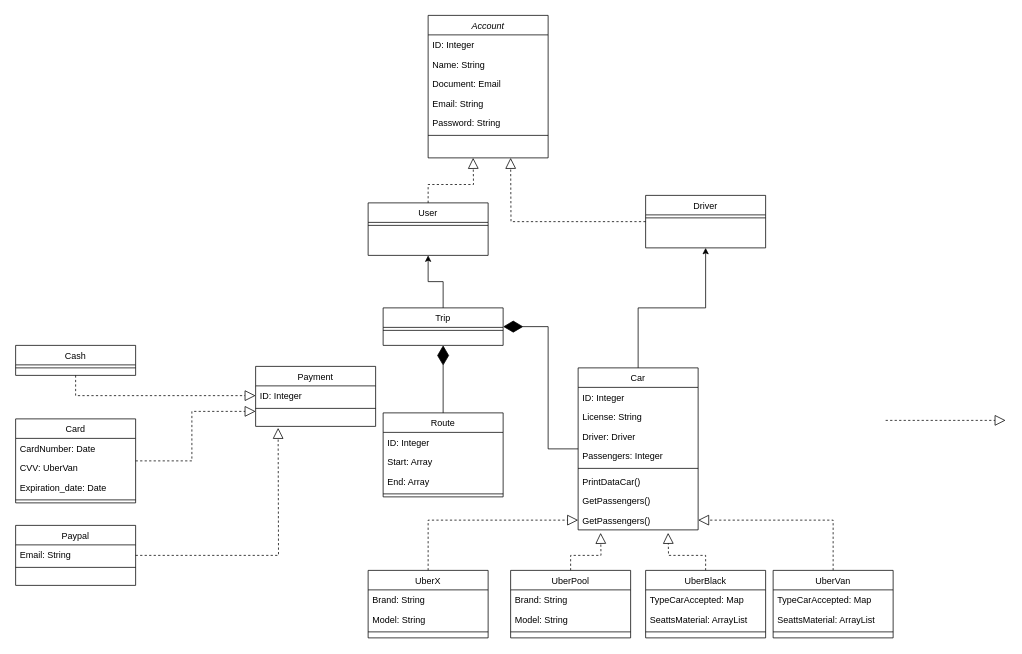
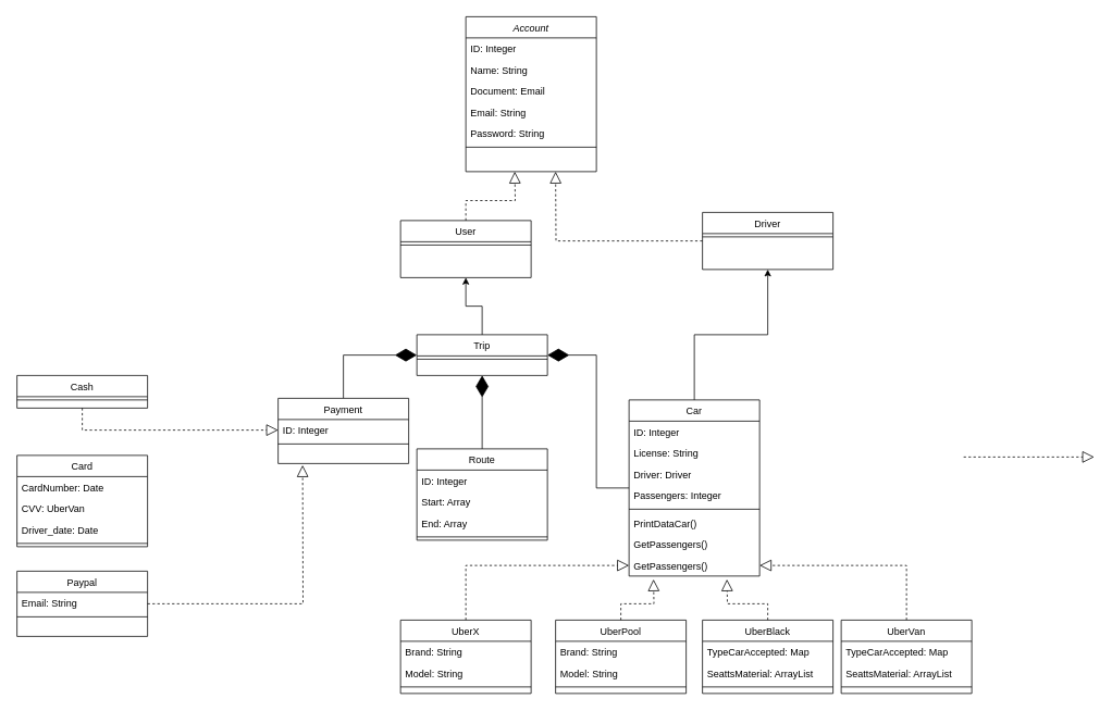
+ <mxCell id="18" style="edgeStyle=orthogonalEdgeStyle;rounded=0;orthogonalLoop=1;jettySize=auto;html=1;entryX=0;entryY=0.5;entryDx=0;entryDy=0;exitX=0.5;exitY=0;exitDx=0;exitDy=0;endArrow=diamondThin;endFill=1;endSize=24;" edge="1" parent="1" source="19" target="13"><mxGeometry relative="1" as="geometry"><mxPoint x="420" y="480" as="sourcePoint" /></mxGeometry></mxCell>
- <mxCell id="60" style="edgeStyle=orthogonalEdgeStyle;rounded=0;orthogonalLoop=1;jettySize=auto;html=1;entryX=0;entryY=0.75;entryDx=0;entryDy=0;endArrow=block;dashed=1;endFill=0;endSize=12;" edge="1" parent="1" source="61" target="19"><mxGeometry relative="1" as="geometry" /></mxCell>
- <mxCell id="64" value="Expiration_date: Date&#10;" style="text;align=left;verticalAlign=top;spacingLeft=4;spacingRight=4;overflow=hidden;rotatable=0;points=[[0,0.5],[1,0.5]];portConstraint=eastwest;" vertex="1" parent="61"><mxGeometry y="78" width="160" height="26" as="geometry" /></mxCell>
+ <mxCell id="64" value="Driver_date: Date&#10;" style="text;align=left;verticalAlign=top;spacingLeft=4;spacingRight=4;overflow=hidden;rotatable=0;points=[[0,0.5],[1,0.5]];portConstraint=eastwest;" vertex="1" parent="61"><mxGeometry y="78" width="160" height="26" as="geometry" /></mxCell>
